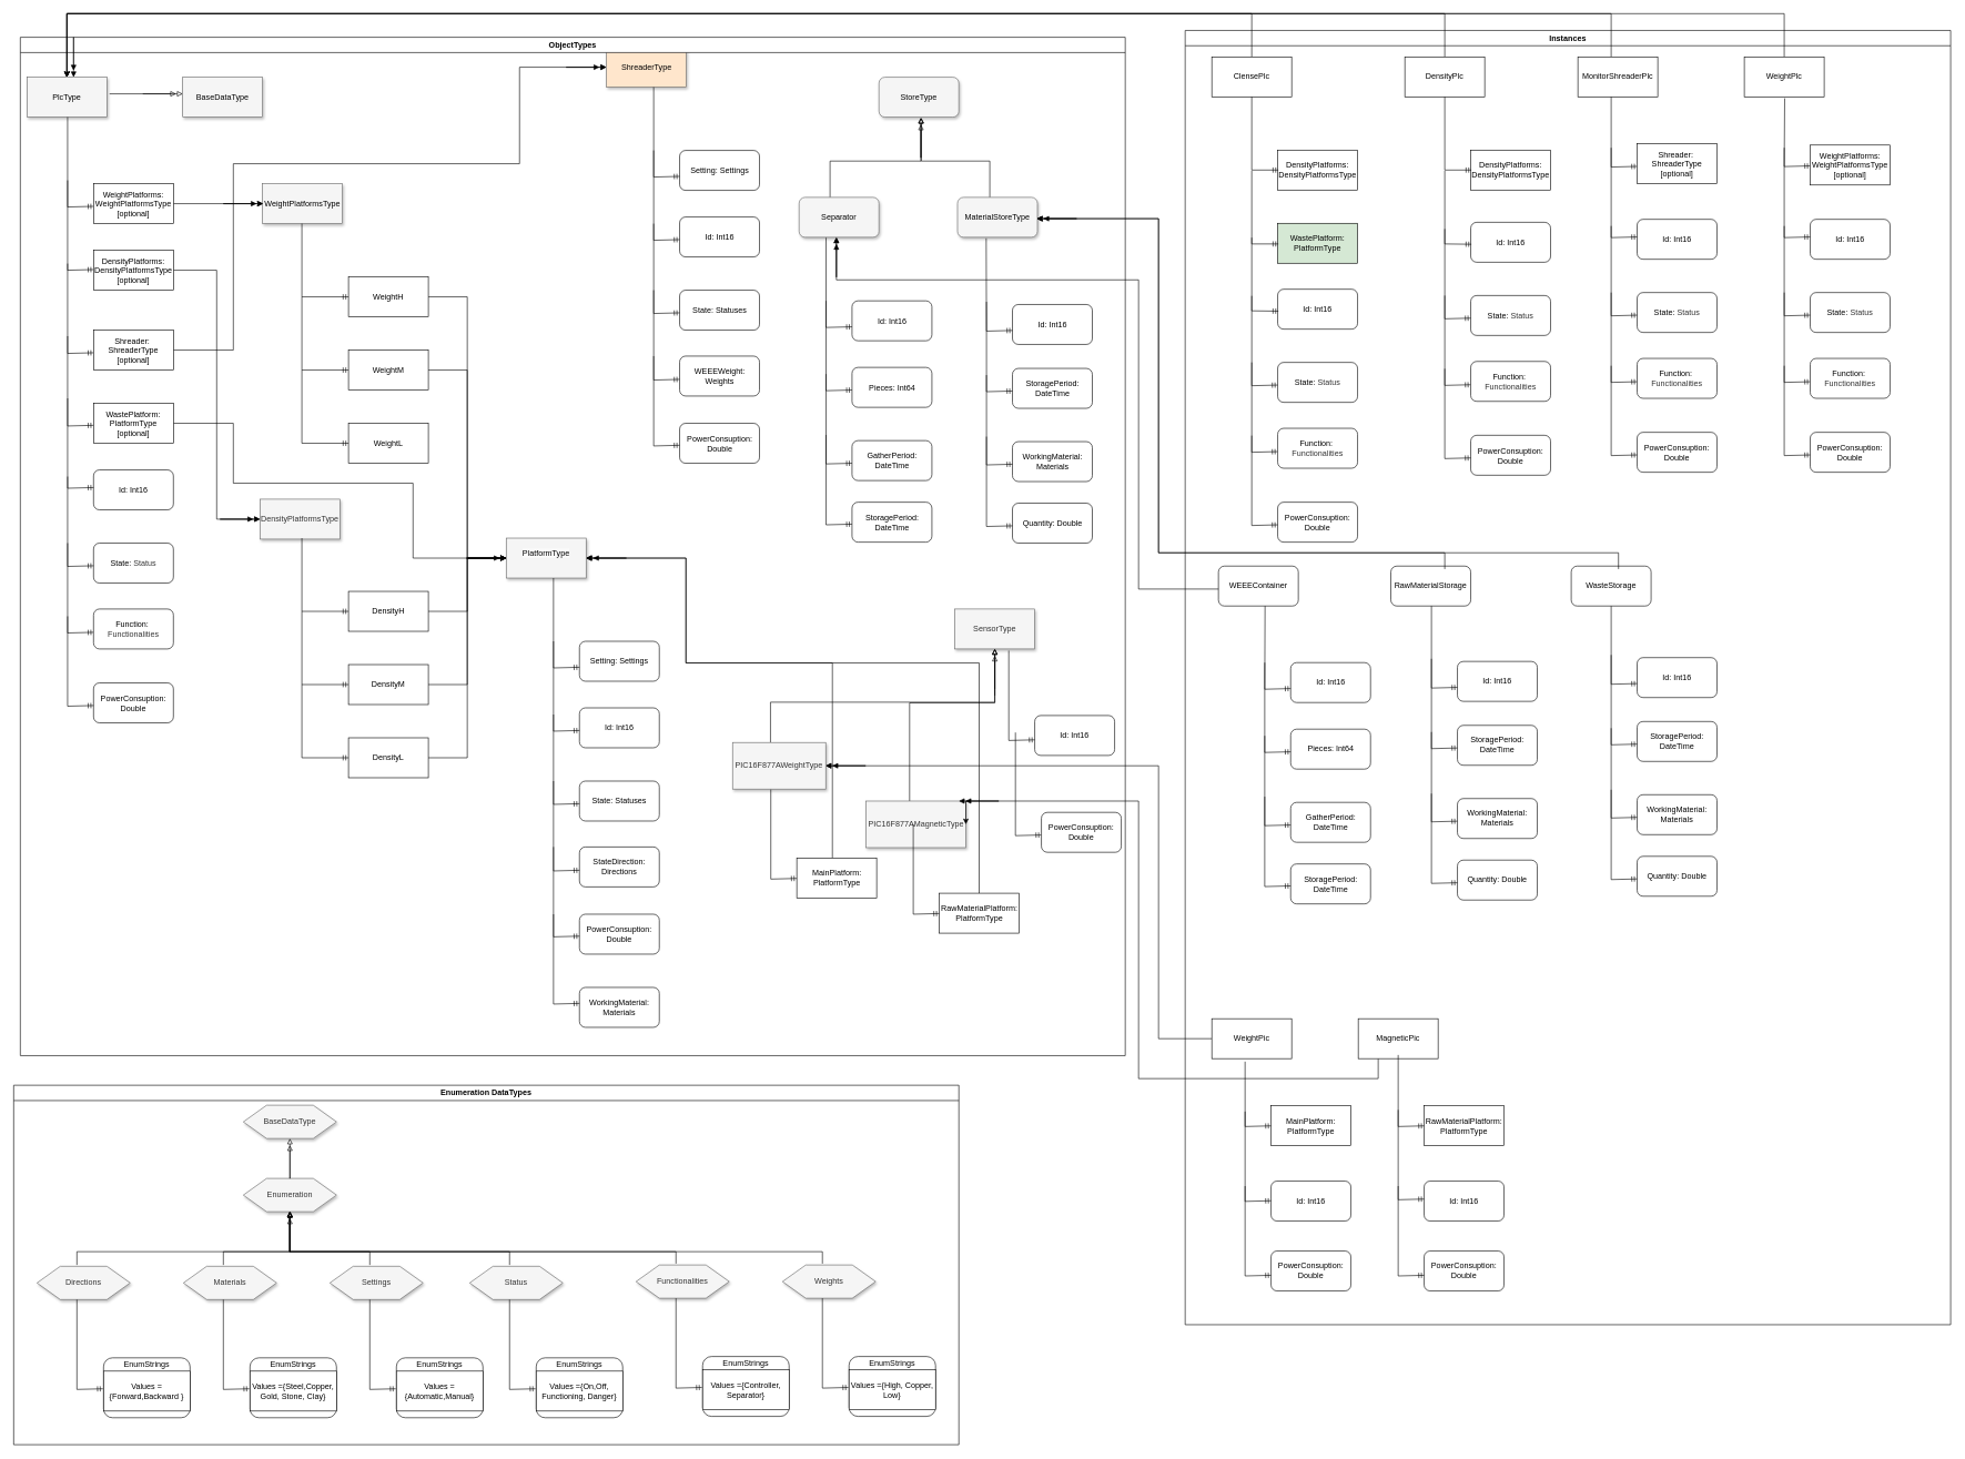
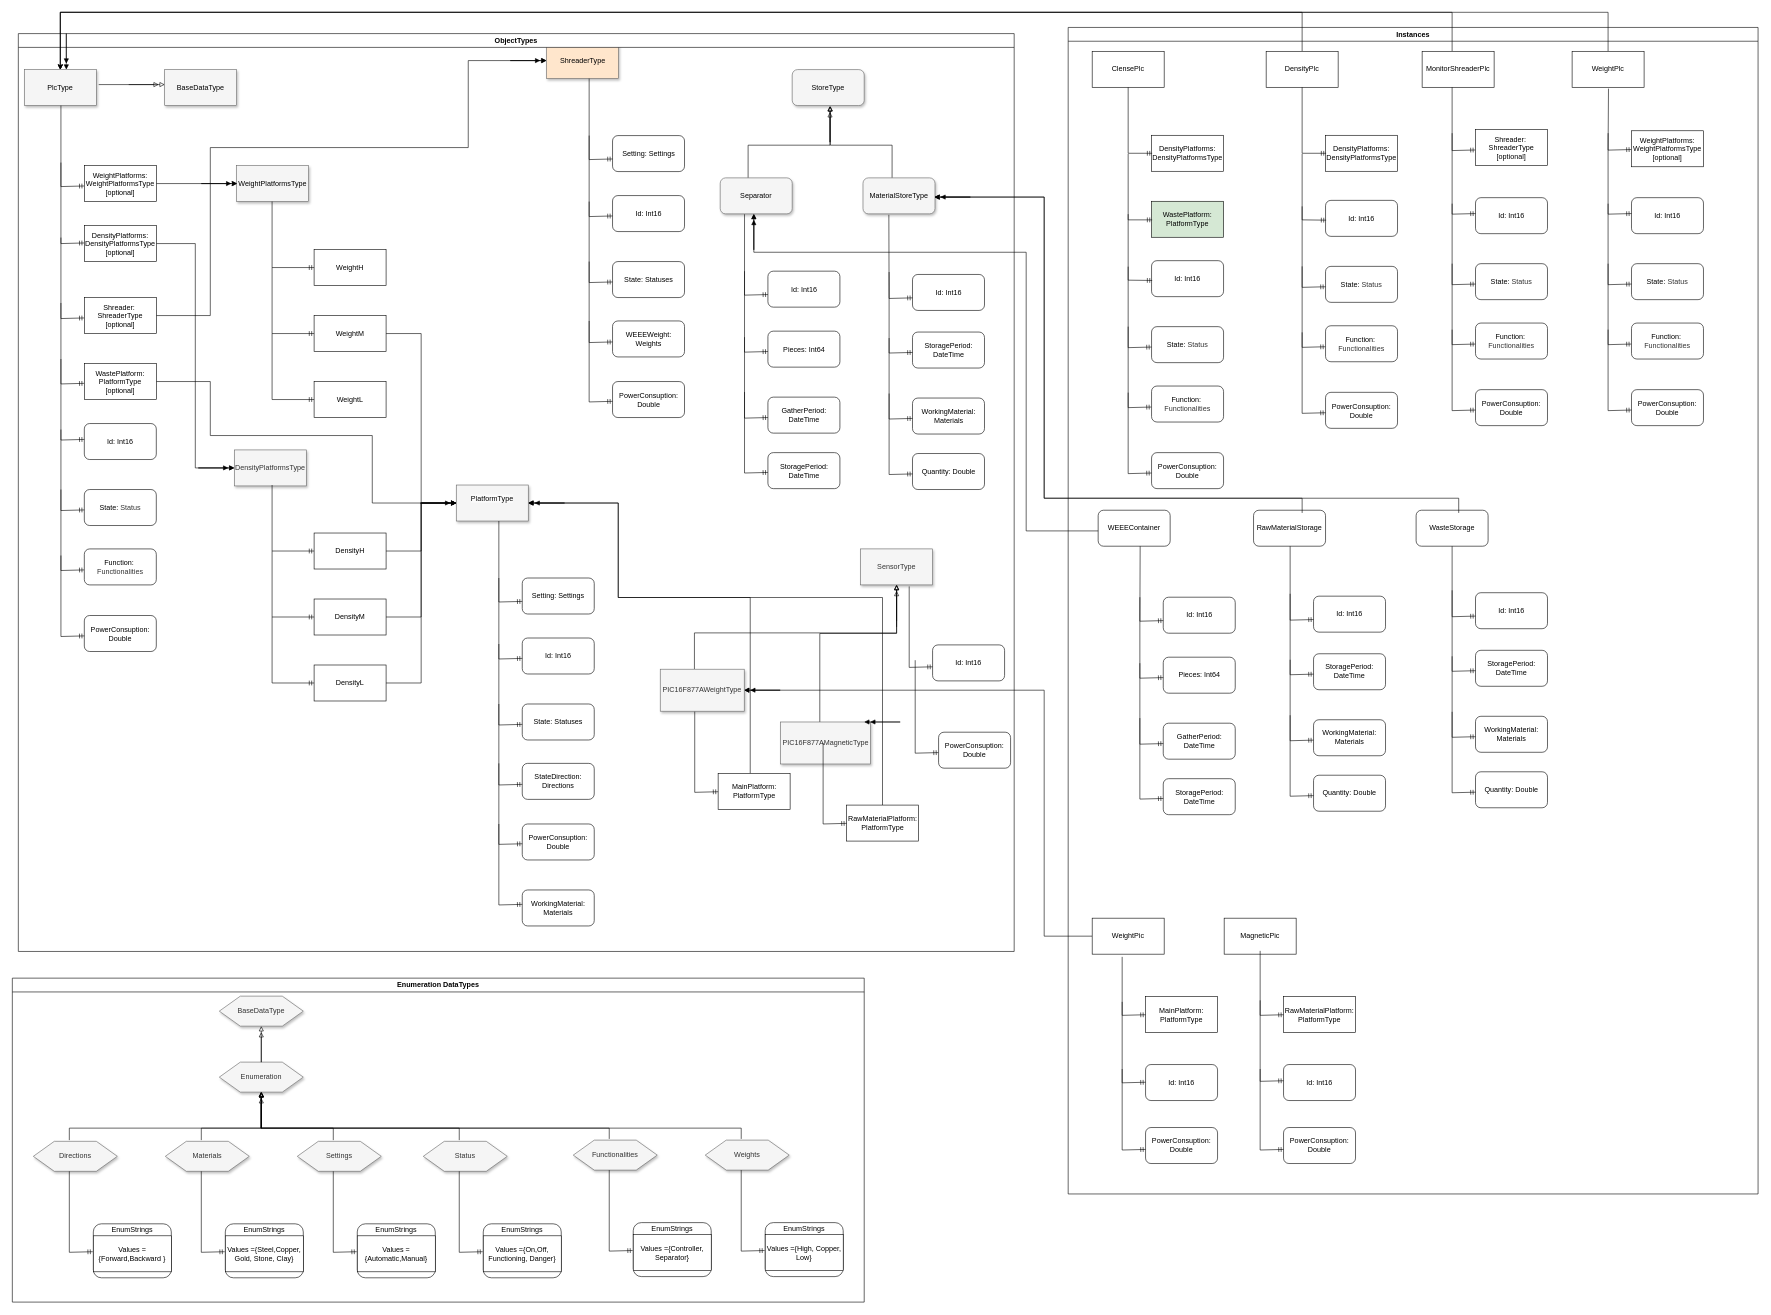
- <mxCell id="189" style="edgeStyle=orthogonalEdgeStyle;rounded=0;orthogonalLoop=1;jettySize=auto;html=1;entryX=0.5;entryY=0;entryDx=0;entryDy=0;" parent="1" source="190" target="4" edge="1"><mxGeometry relative="1" as="geometry"><Array as="points"><mxPoint x="1880" y="20" /><mxPoint x="100" y="20" /></Array></mxGeometry></mxCell>
- <mxCell id="114" style="edgeStyle=orthogonalEdgeStyle;rounded=0;orthogonalLoop=1;jettySize=auto;html=1;entryX=0;entryY=0.5;entryDx=0;entryDy=0;" parent="1" source="115" target="6" edge="1"><mxGeometry relative="1" as="geometry" /></mxCell>
- <mxCell id="241" style="edgeStyle=orthogonalEdgeStyle;rounded=0;orthogonalLoop=1;jettySize=auto;html=1;entryX=1;entryY=0.5;entryDx=0;entryDy=0;" parent="1" source="242" target="169" edge="1"><mxGeometry relative="1" as="geometry"><Array as="points"><mxPoint x="2070" y="1620" /><mxPoint x="1710" y="1620" /><mxPoint x="1710" y="1203" /></Array></mxGeometry></mxCell>
